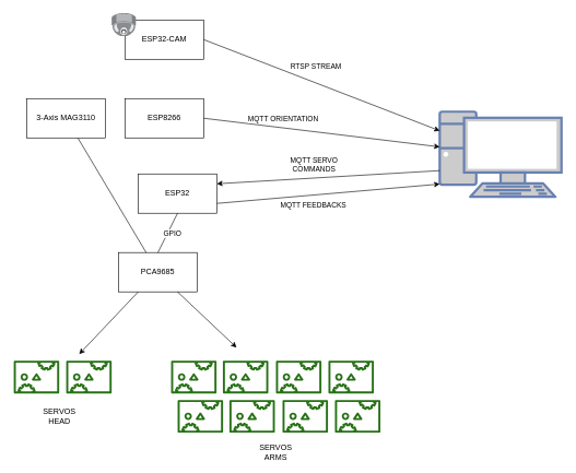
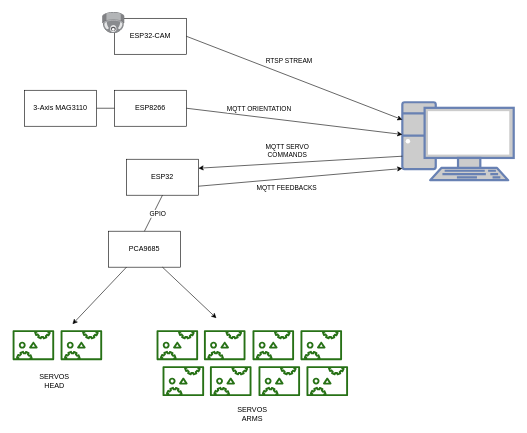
- <mxCell id="30" value="" style="endArrow=none;html=1;" edge="1" parent="1" source="33" target="3"><mxGeometry width="50" height="50" relative="1" as="geometry"><mxPoint x="145" y="180" as="sourcePoint" /><mxPoint x="140" y="270" as="targetPoint" /></mxGeometry></mxCell>
+ <mxCell id="30" value="" style="endArrow=none;html=1;" edge="1" parent="1" source="33" target="29"><mxGeometry width="50" height="50" relative="1" as="geometry"><mxPoint x="145" y="180" as="sourcePoint" /><mxPoint x="140" y="270" as="targetPoint" /></mxGeometry></mxCell>
